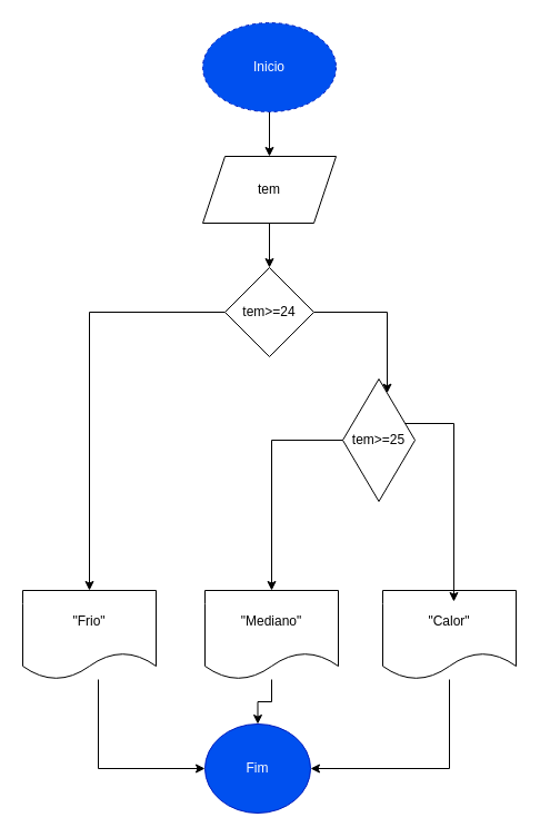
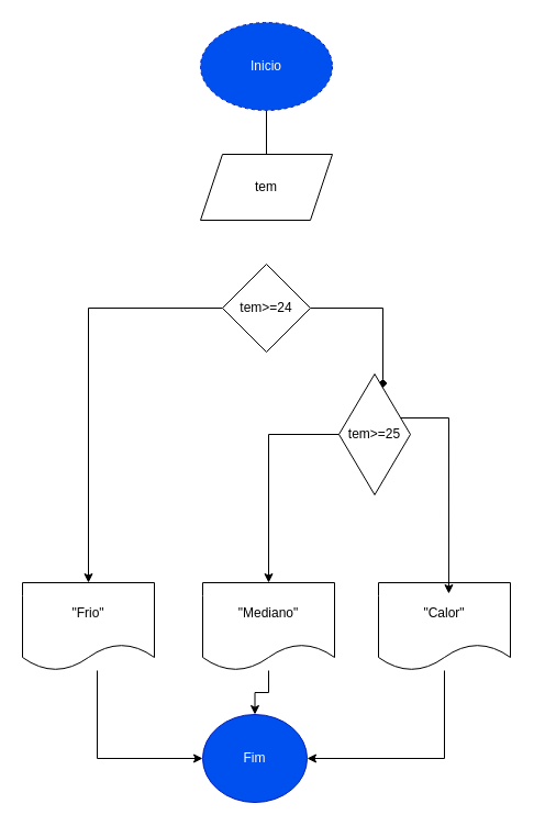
- <mxCell id="2" value="" style="edgeStyle=orthogonalEdgeStyle;rounded=0;orthogonalLoop=1;jettySize=auto;html=1;" edge="1" parent="1" source="3" target="5"><mxGeometry relative="1" as="geometry" /></mxCell>
+ <mxCell id="2" value="" style="edgeStyle=orthogonalEdgeStyle;rounded=0;orthogonalLoop=1;jettySize=auto;html=1;endArrow=none;" edge="1" parent="1" source="3" target="5"><mxGeometry relative="1" as="geometry" /></mxCell>
- <mxCell id="4" value="" style="edgeStyle=orthogonalEdgeStyle;rounded=0;orthogonalLoop=1;jettySize=auto;html=1;" edge="1" parent="1" source="5" target="9"><mxGeometry relative="1" as="geometry" /></mxCell>
- <mxCell id="8" value="" style="edgeStyle=orthogonalEdgeStyle;rounded=0;orthogonalLoop=1;jettySize=auto;html=1;" edge="1" parent="1" source="9" target="19"><mxGeometry relative="1" as="geometry"><Array as="points"><mxPoint x="348" y="280" /></Array></mxGeometry></mxCell>
+ <mxCell id="8" value="" style="edgeStyle=orthogonalEdgeStyle;rounded=0;orthogonalLoop=1;jettySize=auto;html=1;endArrow=diamond;" edge="1" parent="1" source="9" target="19"><mxGeometry relative="1" as="geometry"><Array as="points"><mxPoint x="348" y="280" /></Array></mxGeometry></mxCell>
